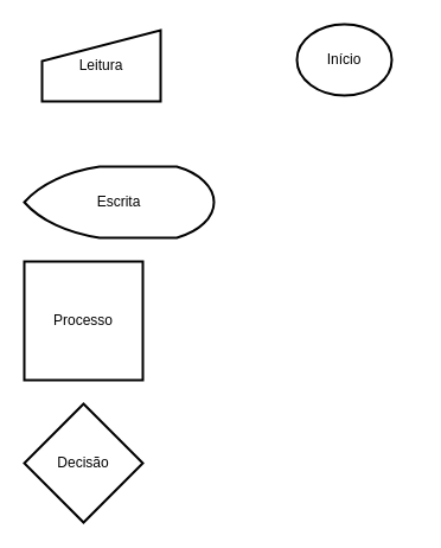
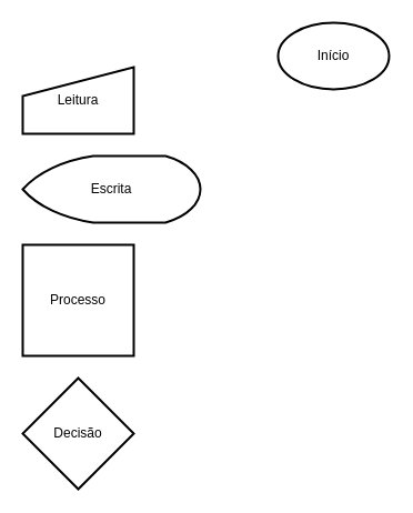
- <mxCell id="3" value="Início" style="strokeWidth=2;html=1;shape=mxgraph.flowchart.start_1;whiteSpace=wrap;rounded=0;shadow=0;glass=0;sketch=0;" vertex="1" parent="1"><mxGeometry x="250" y="20" width="80" height="60" as="geometry" /></mxCell>
+ <mxCell id="3" value="Início" style="strokeWidth=2;html=1;shape=mxgraph.flowchart.start_1;whiteSpace=wrap;rounded=0;shadow=0;glass=0;sketch=0;" vertex="1" parent="1"><mxGeometry x="250" y="20" width="100" height="60" as="geometry" /></mxCell>
- <mxCell id="2" value="Leitura" style="html=1;strokeWidth=2;shape=manualInput;whiteSpace=wrap;rounded=0;size=26;arcSize=11;shadow=0;glass=0;sketch=0;" vertex="1" parent="1"><mxGeometry x="35" y="25" width="100" height="60" as="geometry" /></mxCell>
+ <mxCell id="2" value="Leitura" style="html=1;strokeWidth=2;shape=manualInput;whiteSpace=wrap;rounded=0;size=26;arcSize=11;shadow=0;glass=0;sketch=0;" vertex="1" parent="1"><mxGeometry x="20" y="60" width="100" height="60" as="geometry" /></mxCell>
